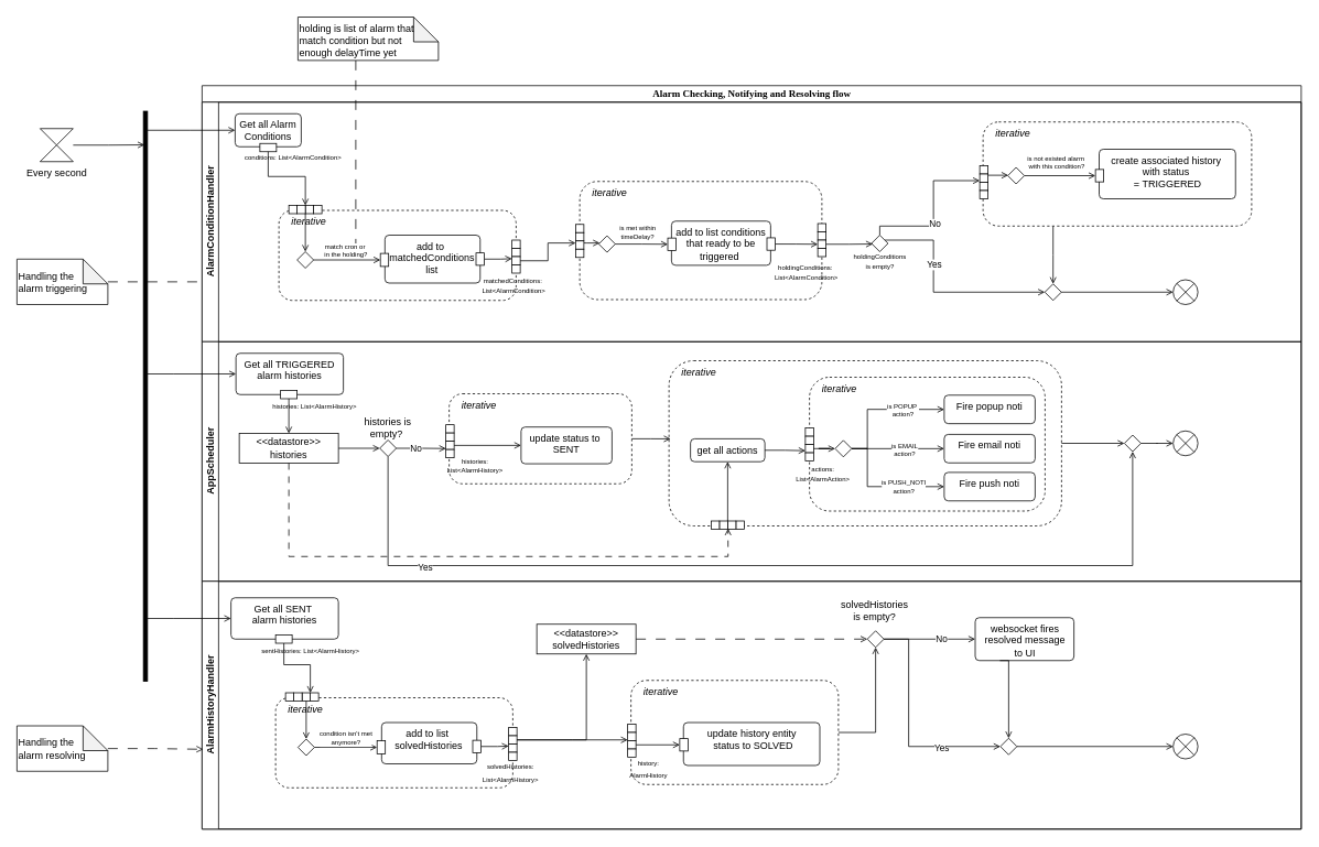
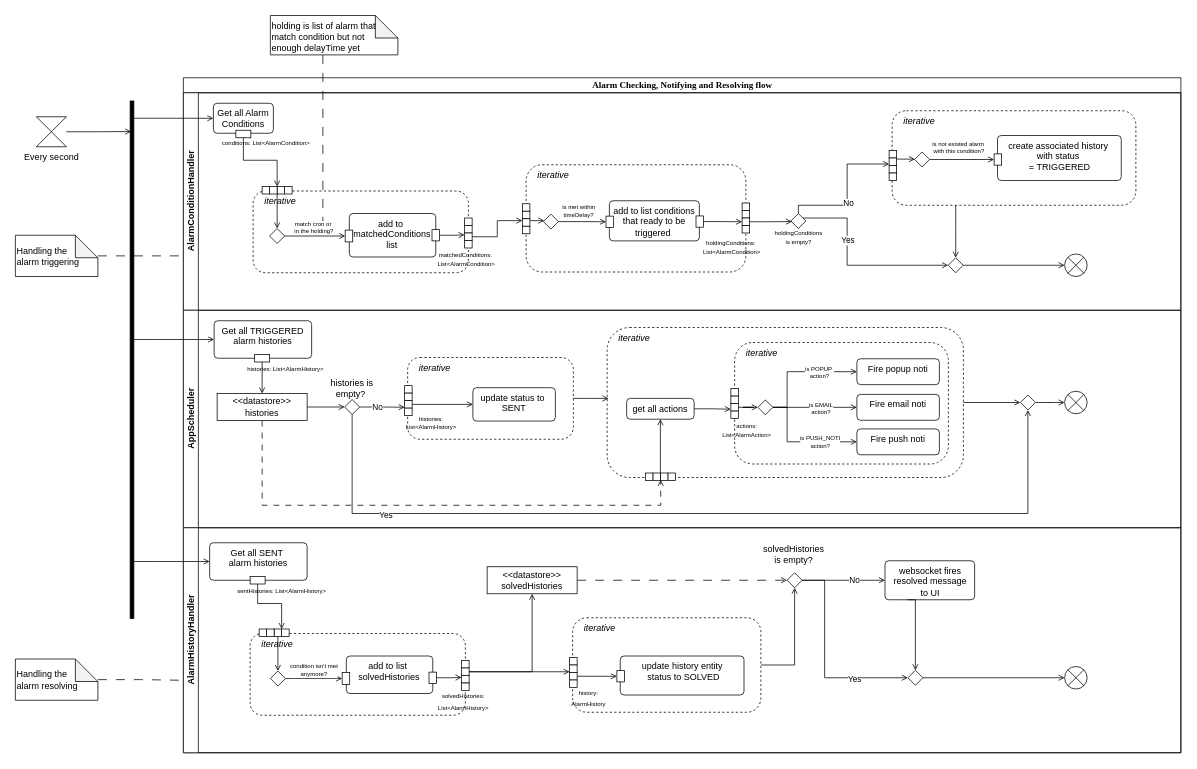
- <mxCell id="203" style="edgeStyle=orthogonalEdgeStyle;rounded=0;orthogonalLoop=1;jettySize=auto;html=1;entryX=0.001;entryY=0.678;entryDx=0;entryDy=0;entryPerimeter=0;endArrow=open;endFill=0;dashed=1;dashPattern=12 12;" edge="1" parent="1" source="202" target="136"><mxGeometry relative="1" as="geometry" /></mxCell>
+ <mxCell id="203" style="edgeStyle=orthogonalEdgeStyle;rounded=0;orthogonalLoop=1;jettySize=auto;html=1;entryX=0.001;entryY=0.678;entryDx=0;entryDy=0;entryPerimeter=0;endArrow=none;endFill=0;dashed=1;dashPattern=12 12;" edge="1" parent="1" source="202" target="136"><mxGeometry relative="1" as="geometry" /></mxCell>
